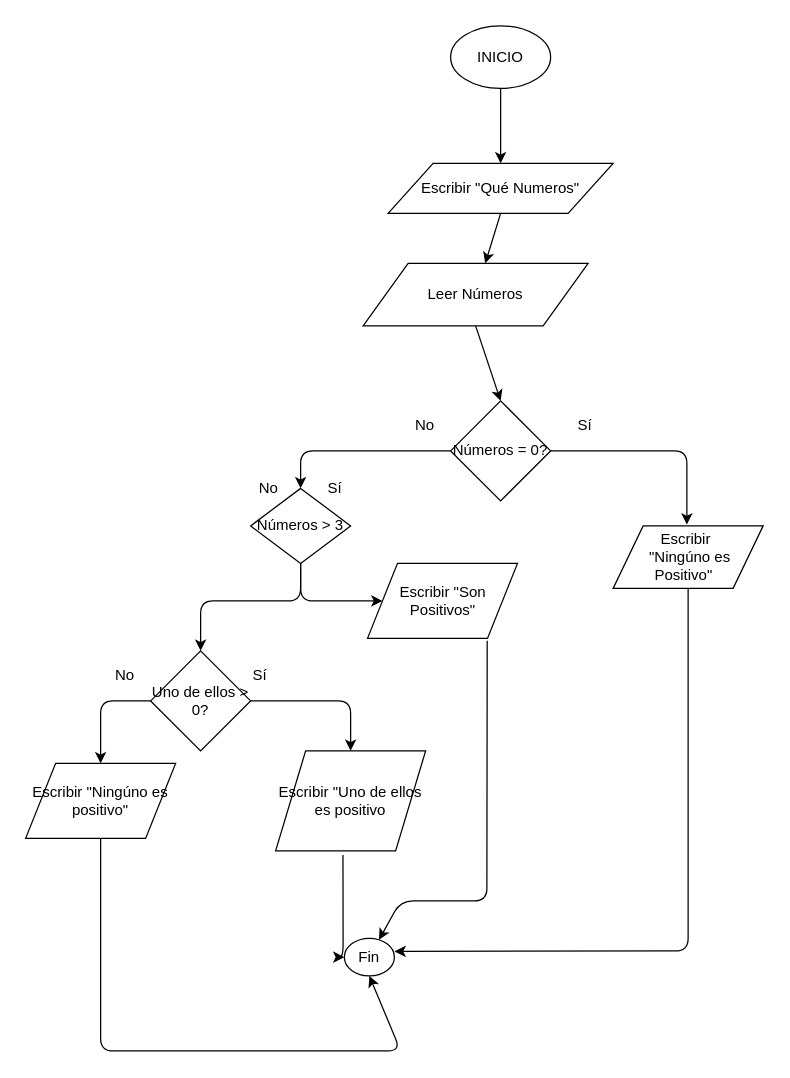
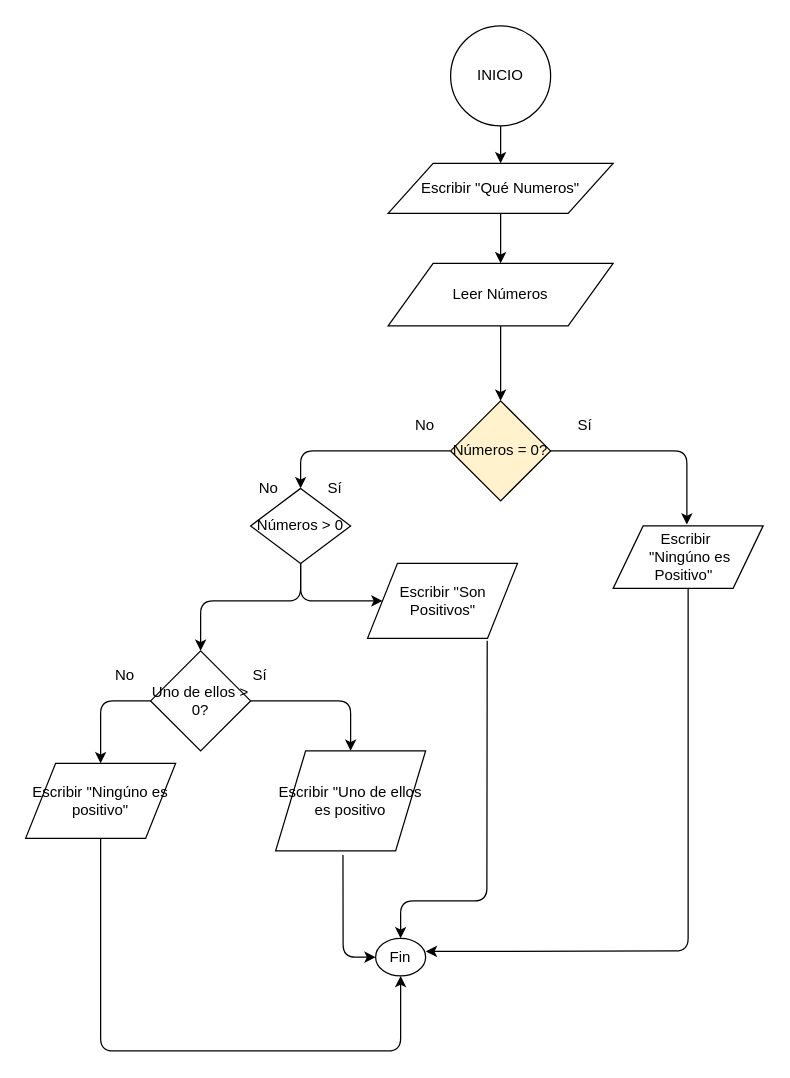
- <mxCell id="2" value="INICIO" style="ellipse;whiteSpace=wrap;html=1;aspect=fixed;" parent="1" vertex="1"><mxGeometry x="360" y="20" width="80" height="50" as="geometry" /></mxCell>
+ <mxCell id="2" value="INICIO" style="ellipse;whiteSpace=wrap;html=1;aspect=fixed;" parent="1" vertex="1"><mxGeometry x="360" y="20" width="80" height="80" as="geometry" /></mxCell>
- <mxCell id="6" value="Leer Números" style="shape=parallelogram;perimeter=parallelogramPerimeter;whiteSpace=wrap;html=1;" parent="1" vertex="1"><mxGeometry x="290" y="210" width="180" height="50" as="geometry" /></mxCell>
+ <mxCell id="6" value="Leer Números" style="shape=parallelogram;perimeter=parallelogramPerimeter;whiteSpace=wrap;html=1;" parent="1" vertex="1"><mxGeometry x="310" y="210" width="180" height="50" as="geometry" /></mxCell>
- <mxCell id="8" value="Números = 0?" style="rhombus;whiteSpace=wrap;html=1;" parent="1" vertex="1"><mxGeometry x="360" y="320" width="80" height="80" as="geometry" /></mxCell>
+ <mxCell id="8" value="Números = 0?" style="rhombus;whiteSpace=wrap;html=1;fillColor=#fff2cc;" parent="1" vertex="1"><mxGeometry x="360" y="320" width="80" height="80" as="geometry" /></mxCell>
- <mxCell id="31" value="Números &amp;gt; 3" style="rhombus;whiteSpace=wrap;html=1;" vertex="1" parent="1"><mxGeometry x="200" y="390" width="80" height="60" as="geometry" /></mxCell>
+ <mxCell id="31" value="Números &amp;gt; 0" style="rhombus;whiteSpace=wrap;html=1;" vertex="1" parent="1"><mxGeometry x="200" y="390" width="80" height="60" as="geometry" /></mxCell>
- <mxCell id="28" value="Fin&lt;br&gt;" style="ellipse;whiteSpace=wrap;html=1;" parent="1" vertex="1"><mxGeometry x="275" y="750" width="40" height="30" as="geometry" /></mxCell>
+ <mxCell id="28" value="Fin&lt;br&gt;" style="ellipse;whiteSpace=wrap;html=1;" parent="1" vertex="1"><mxGeometry x="300" y="750" width="40" height="30" as="geometry" /></mxCell>
